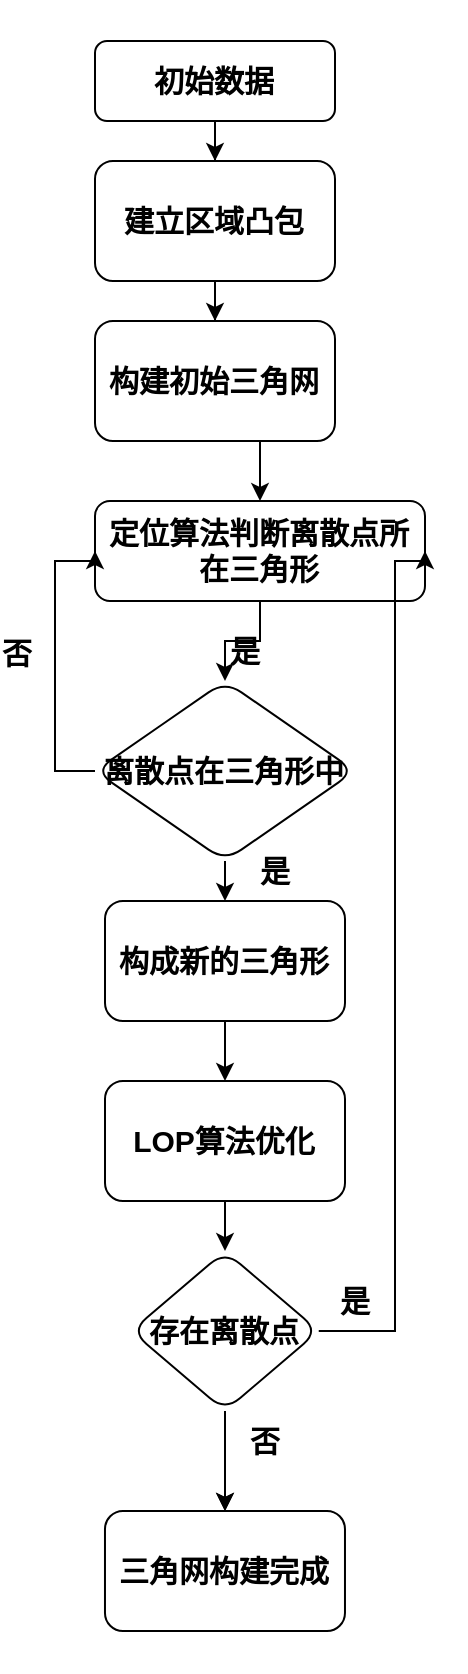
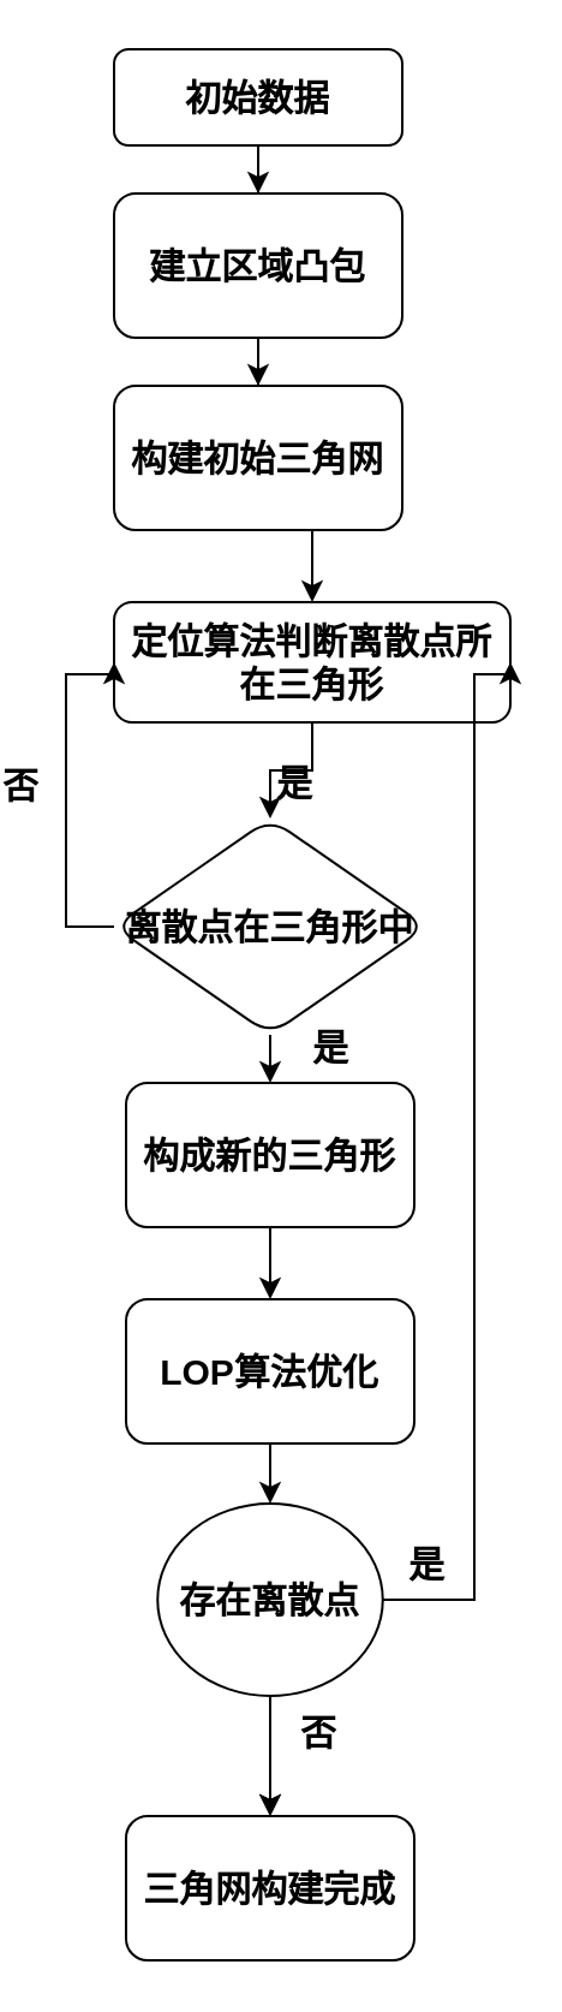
- <mxCell id="23" value="存在离散点" style="rhombus;whiteSpace=wrap;html=1;rounded=1;shadow=0;strokeWidth=1;glass=0;fontStyle=1;spacing=2;fontSize=15;" vertex="1" parent="1"><mxGeometry x="58.12" y="625" width="93.75" height="80" as="geometry" /></mxCell>
+ <mxCell id="23" value="存在离散点" style="ellipse;whiteSpace=wrap;html=1;shadow=0;strokeWidth=1;glass=0;fontStyle=1;spacing=2;fontSize=15;" vertex="1" parent="1"><mxGeometry x="58.12" y="625" width="93.75" height="80" as="geometry" /></mxCell>
